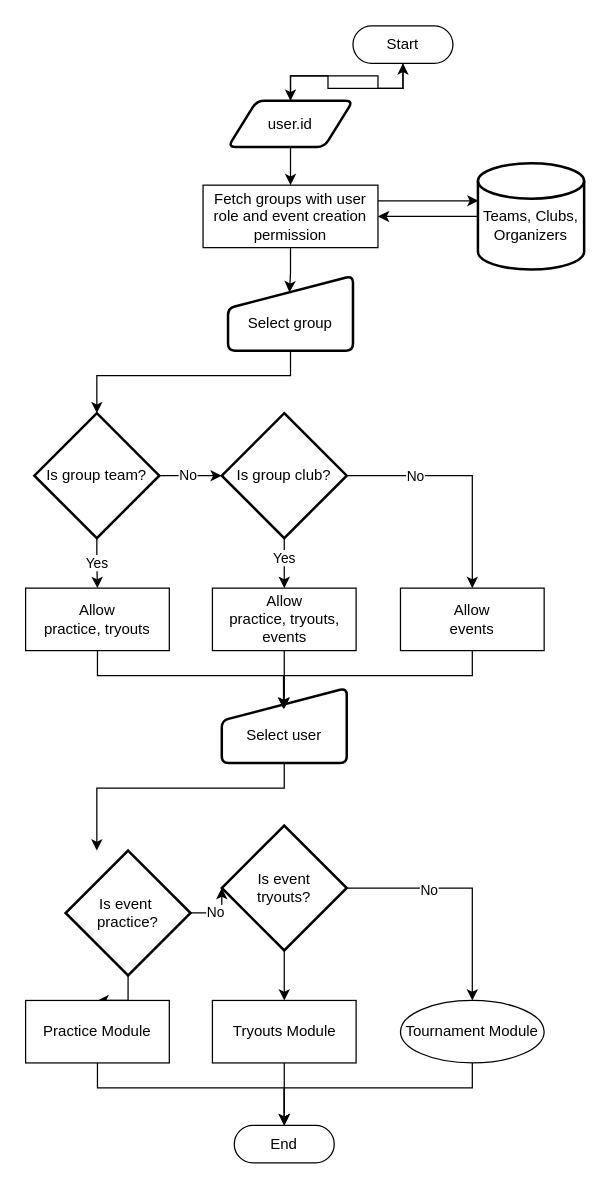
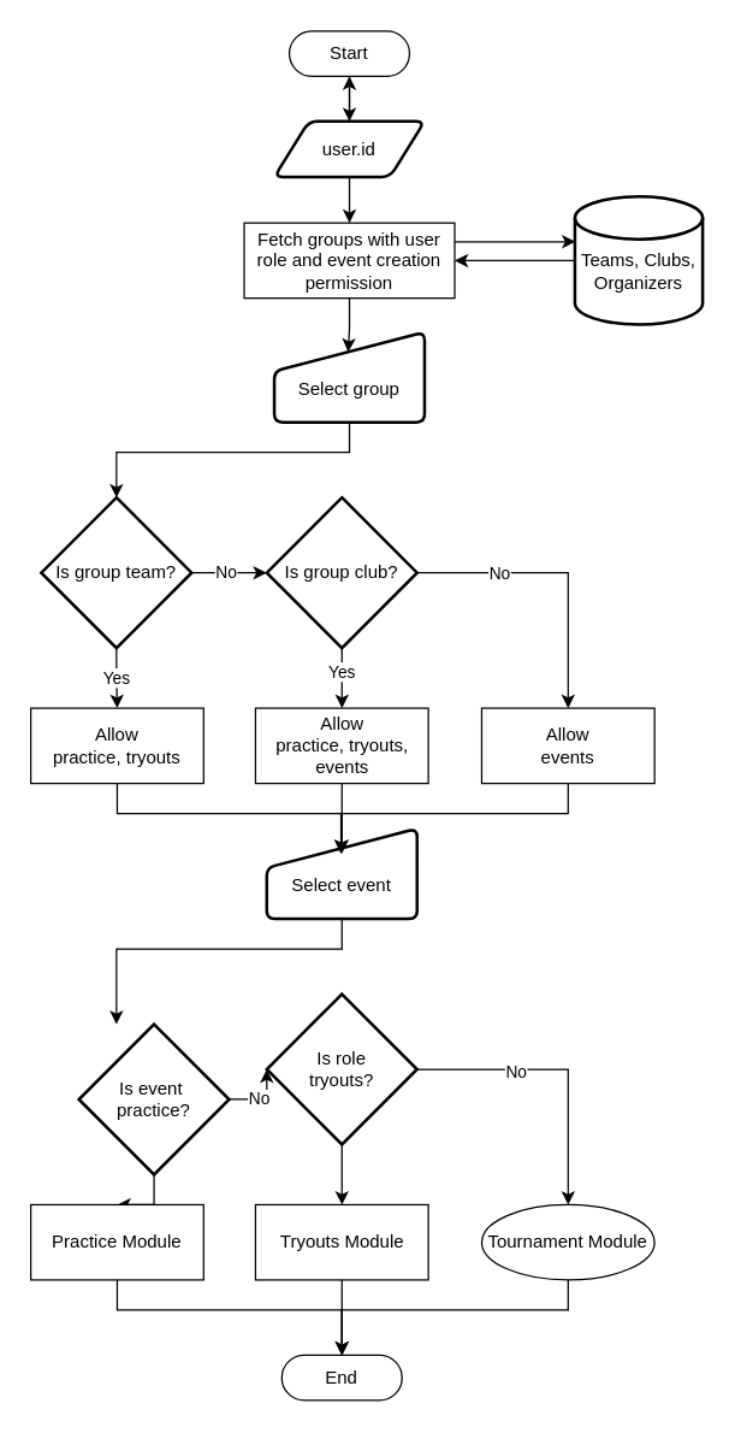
- <mxCell id="3" value="Start" style="html=1;dashed=0;whiteSpace=wrap;shape=mxgraph.dfd.start" vertex="1" parent="1"><mxGeometry x="282" y="20" width="80" height="30" as="geometry" /></mxCell>
+ <mxCell id="3" value="Start" style="html=1;dashed=0;whiteSpace=wrap;shape=mxgraph.dfd.start" vertex="1" parent="1"><mxGeometry x="192" y="20" width="80" height="30" as="geometry" /></mxCell>
- <mxCell id="27" value="&lt;div&gt;&lt;br&gt;&lt;/div&gt;&lt;div&gt;Select user&lt;/div&gt;" style="html=1;strokeWidth=2;shape=manualInput;whiteSpace=wrap;rounded=1;size=26;arcSize=11;" vertex="1" parent="1"><mxGeometry x="177" y="550" width="100" height="60" as="geometry" /></mxCell>
+ <mxCell id="27" value="&lt;div&gt;&lt;br&gt;&lt;/div&gt;&lt;div&gt;Select event&lt;/div&gt;" style="html=1;strokeWidth=2;shape=manualInput;whiteSpace=wrap;rounded=1;size=26;arcSize=11;" vertex="1" parent="1"><mxGeometry x="177" y="550" width="100" height="60" as="geometry" /></mxCell>
- <mxCell id="36" value="Is event&lt;div&gt;tryouts?&lt;/div&gt;" style="strokeWidth=2;html=1;shape=mxgraph.flowchart.decision;whiteSpace=wrap;" vertex="1" parent="1"><mxGeometry x="177" y="660" width="100" height="100" as="geometry" /></mxCell>
+ <mxCell id="36" value="Is role&lt;div&gt;tryouts?&lt;/div&gt;" style="strokeWidth=2;html=1;shape=mxgraph.flowchart.decision;whiteSpace=wrap;" vertex="1" parent="1"><mxGeometry x="177" y="660" width="100" height="100" as="geometry" /></mxCell>
